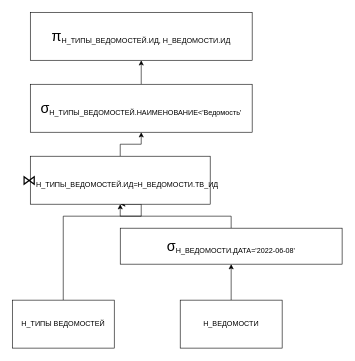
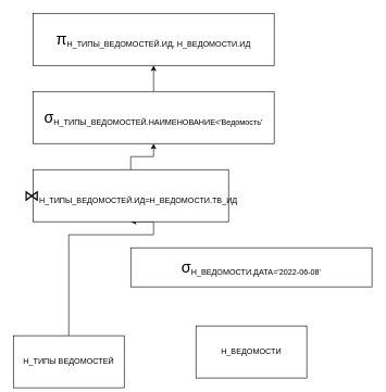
- <mxCell id="10" style="edgeStyle=orthogonalEdgeStyle;rounded=0;orthogonalLoop=1;jettySize=auto;html=1;entryX=0.5;entryY=1;entryDx=0;entryDy=0;" edge="1" parent="1" source="11" target="7"><mxGeometry relative="1" as="geometry" /></mxCell>
- <mxCell id="4" style="edgeStyle=orthogonalEdgeStyle;rounded=0;orthogonalLoop=1;jettySize=auto;html=1;entryX=0.5;entryY=1;entryDx=0;entryDy=0;" edge="1" parent="1" source="5" target="11"><mxGeometry relative="1" as="geometry" /></mxCell>
- <mxCell id="3" value="&lt;font style=&quot;font-size: 12px;&quot;&gt;Н_ТИПЫ ВЕДОМОСТЕЙ&lt;/font&gt;" style="rounded=0;whiteSpace=wrap;html=1;" parent="1" vertex="1"><mxGeometry x="20" y="500" width="170" height="80" as="geometry" /></mxCell>
+ <mxCell id="3" value="&lt;font style=&quot;font-size: 12px;&quot;&gt;Н_ТИПЫ ВЕДОМОСТЕЙ&lt;/font&gt;" style="rounded=0;whiteSpace=wrap;html=1;" parent="1" vertex="1"><mxGeometry x="20" y="515" width="170" height="80" as="geometry" /></mxCell>
